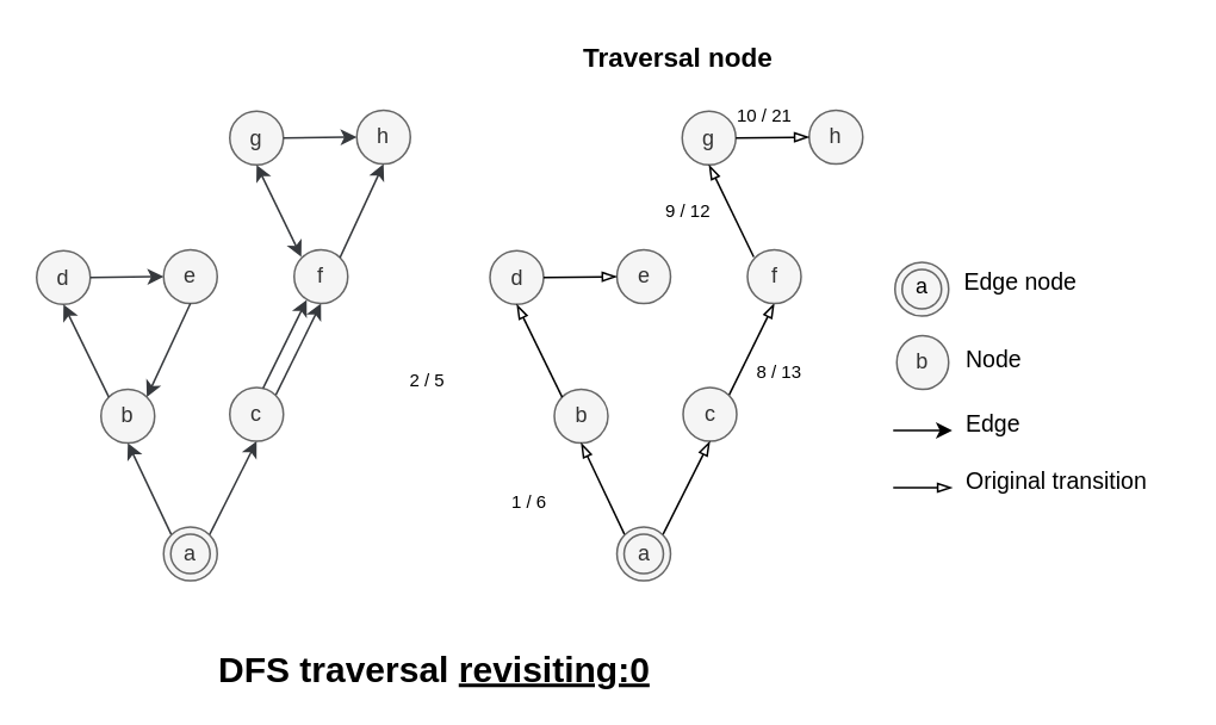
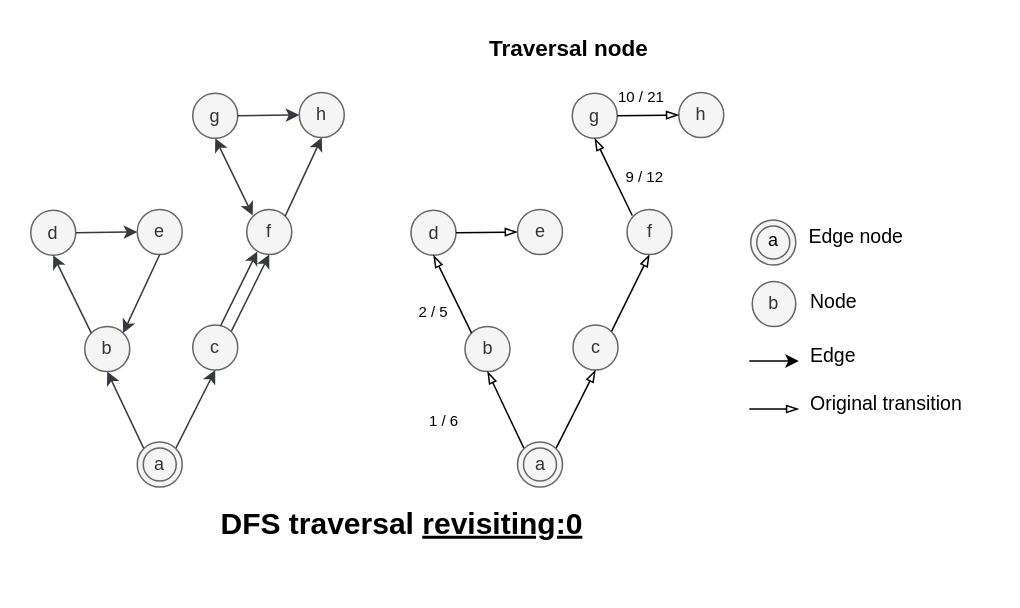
- <mxCell id="16" value="9 / 12" style="text;html=1;resizable=0;points=[];autosize=1;align=left;verticalAlign=top;spacingTop=-4;fontSize=10;" parent="1" vertex="1"><mxGeometry x="369.5" y="109" width="39" height="12" as="geometry" /></mxCell>
+ <mxCell id="16" value="9 / 12" style="text;html=1;resizable=0;points=[];autosize=1;align=left;verticalAlign=top;spacingTop=-4;fontSize=10;" parent="1" vertex="1"><mxGeometry x="414.5" y="109" width="39" height="12" as="geometry" /></mxCell>
- <mxCell id="15" value="8 / 13" style="text;html=1;resizable=0;points=[];autosize=1;align=left;verticalAlign=top;spacingTop=-4;fontSize=10;" parent="1" vertex="1"><mxGeometry x="420.5" y="199" width="39" height="12" as="geometry" /></mxCell>
- <mxCell id="14" value="2 / 5" style="text;html=1;resizable=0;points=[];autosize=1;align=left;verticalAlign=top;spacingTop=-4;fontSize=10;" parent="1" vertex="1"><mxGeometry x="226.5" y="204" width="33" height="12" as="geometry" /></mxCell>
+ <mxCell id="14" value="2 / 5" style="text;html=1;resizable=0;points=[];autosize=1;align=left;verticalAlign=top;spacingTop=-4;fontSize=10;" parent="1" vertex="1"><mxGeometry x="276.5" y="199" width="33" height="12" as="geometry" /></mxCell>
- <mxCell id="49" value="&lt;b style=&quot;font-size: 20px&quot;&gt;DFS traversal &lt;u&gt;revisiting:0&lt;/u&gt;&lt;br&gt;&lt;/b&gt;" style="text;html=1;resizable=0;points=[];autosize=1;align=left;verticalAlign=top;spacingTop=-4;fontSize=20;" parent="1" vertex="1"><mxGeometry x="120" y="359" width="252" height="24" as="geometry" /></mxCell>
+ <mxCell id="49" value="&lt;b style=&quot;font-size: 20px&quot;&gt;DFS traversal &lt;u&gt;revisiting:0&lt;/u&gt;&lt;br&gt;&lt;/b&gt;" style="text;html=1;resizable=0;points=[];autosize=1;align=left;verticalAlign=top;spacingTop=-4;fontSize=20;" parent="1" vertex="1"><mxGeometry x="145" y="334" width="252" height="24" as="geometry" /></mxCell>
